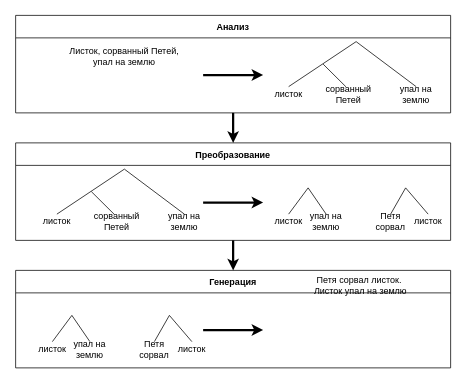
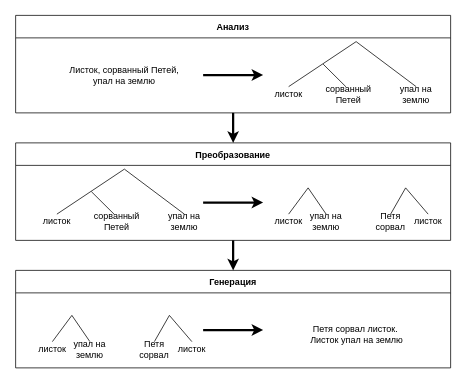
- <mxCell id="3" value="Листок, сорванный Петей, &lt;br&gt;упал на землю" style="text;html=1;strokeColor=none;fillColor=none;align=center;verticalAlign=middle;whiteSpace=wrap;rounded=0;" parent="2" vertex="1"><mxGeometry x="70" y="45" width="150" height="20" as="geometry" /></mxCell>
+ <mxCell id="3" value="Листок, сорванный Петей, &lt;br&gt;упал на землю" style="text;html=1;strokeColor=none;fillColor=none;align=center;verticalAlign=middle;whiteSpace=wrap;rounded=0;" parent="2" vertex="1"><mxGeometry x="70" y="70" width="150" height="20" as="geometry" /></mxCell>
- <mxCell id="32" value="Петя сорвал листок.&amp;nbsp;&lt;br&gt;Листок упал на землю" style="text;html=1;strokeColor=none;fillColor=none;align=center;verticalAlign=middle;whiteSpace=wrap;rounded=0;" parent="24" vertex="1"><mxGeometry x="385" y="10" width="150" height="20" as="geometry" /></mxCell>
+ <mxCell id="32" value="Петя сорвал листок.&amp;nbsp;&lt;br&gt;Листок упал на землю" style="text;html=1;strokeColor=none;fillColor=none;align=center;verticalAlign=middle;whiteSpace=wrap;rounded=0;" parent="24" vertex="1"><mxGeometry x="380" y="75" width="150" height="20" as="geometry" /></mxCell>
